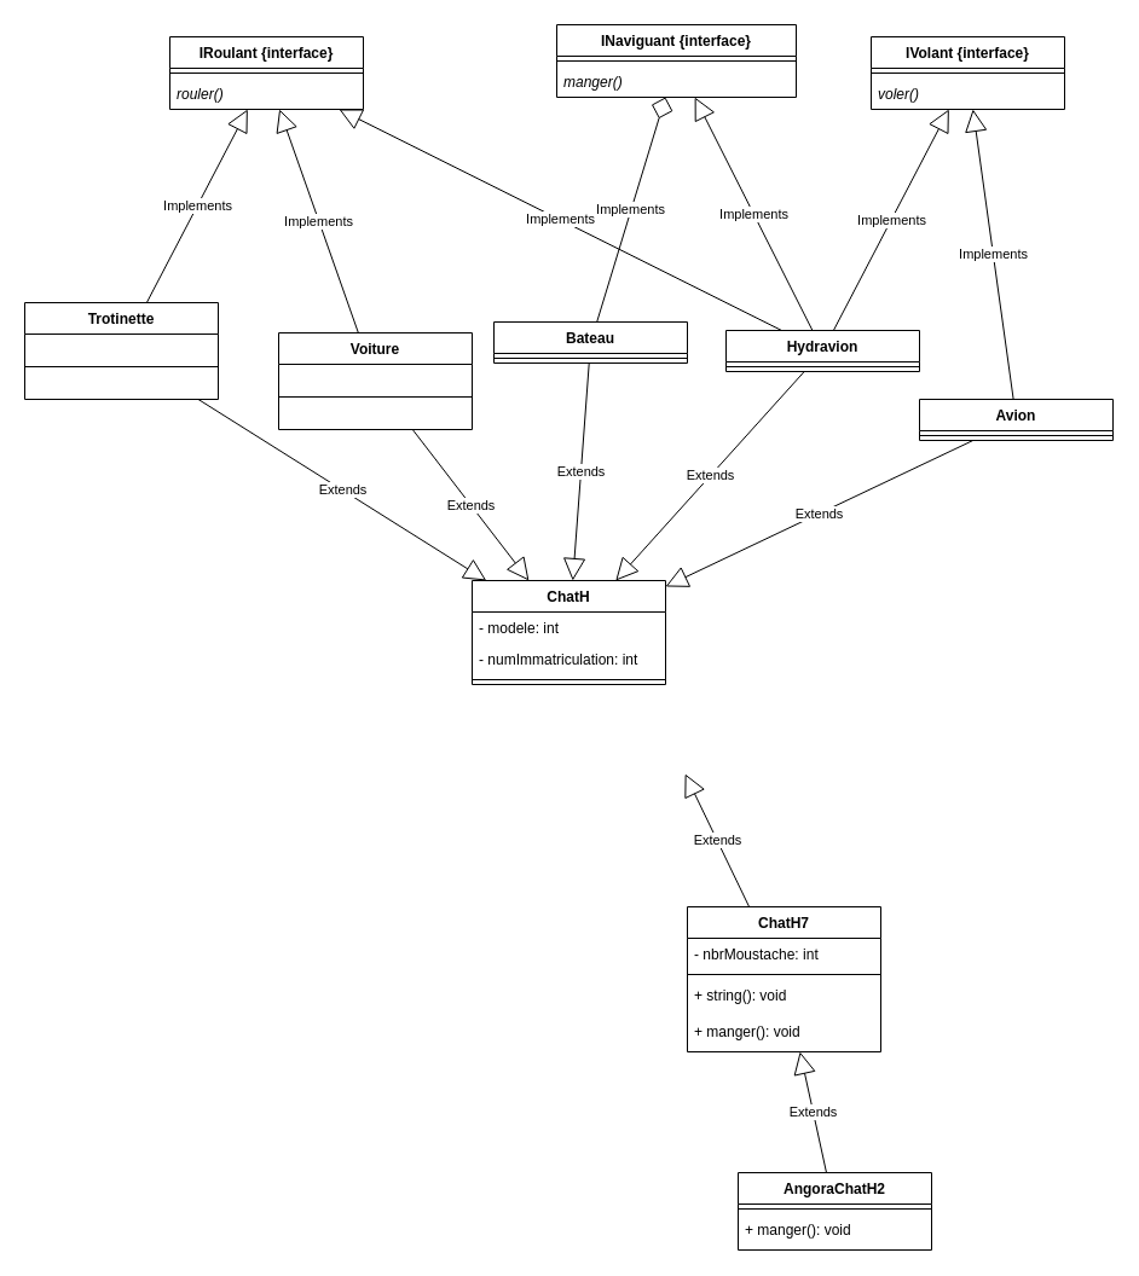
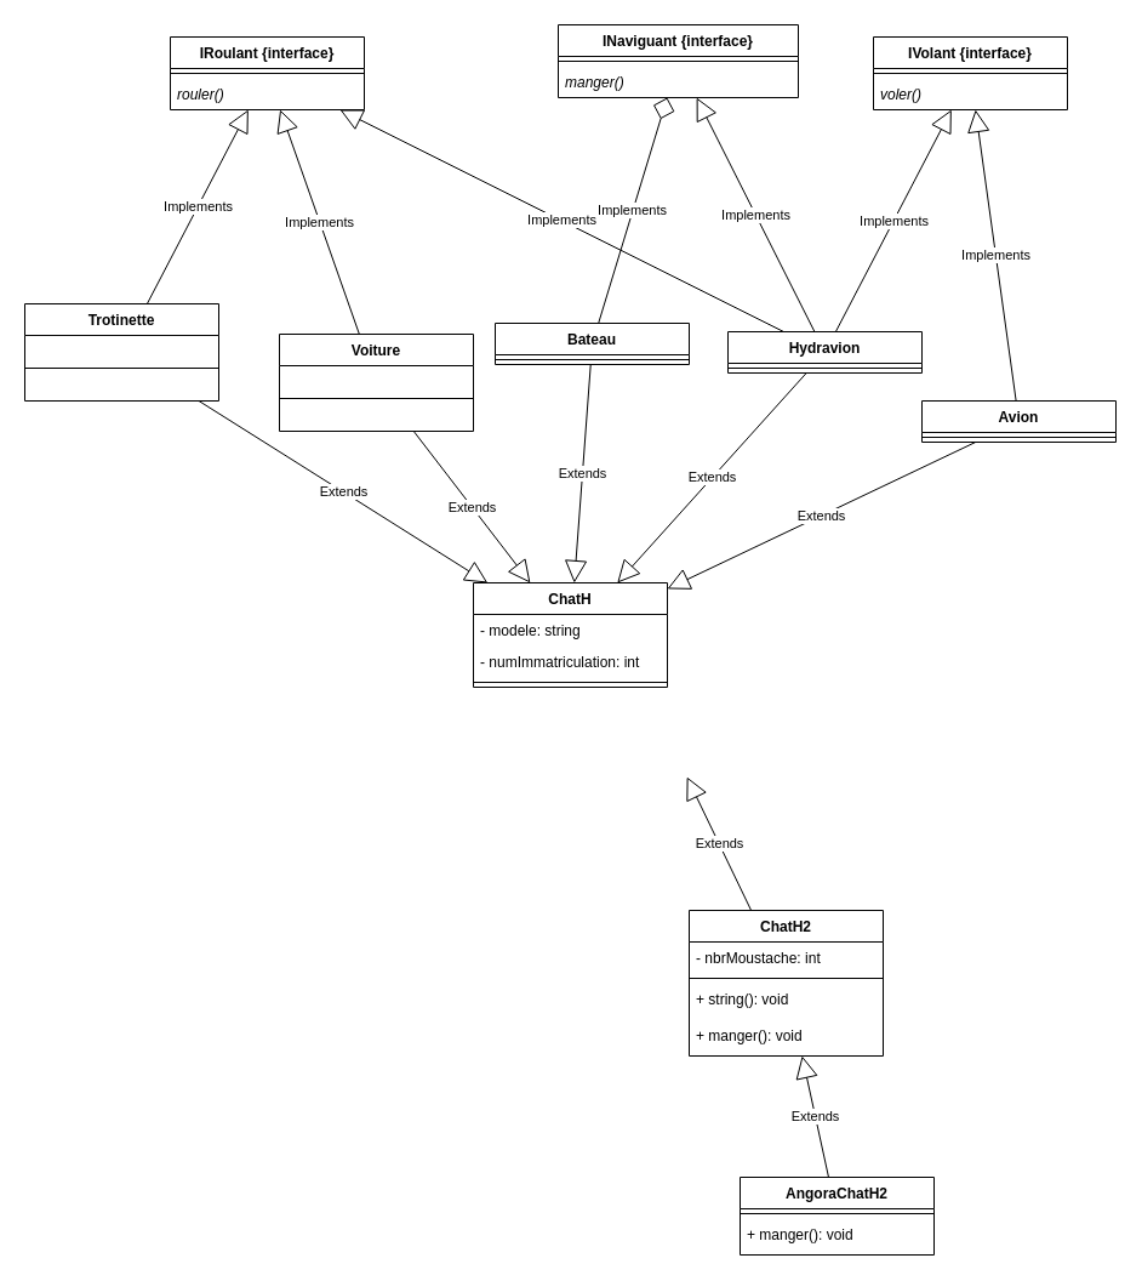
- <mxCell id="5" value="- modele: int " style="text;strokeColor=none;fillColor=none;align=left;verticalAlign=top;spacingLeft=4;spacingRight=4;overflow=hidden;rotatable=0;points=[[0,0.5],[1,0.5]];portConstraint=eastwest;" parent="4" vertex="1"><mxGeometry y="26" width="160" height="26" as="geometry" /></mxCell>
+ <mxCell id="5" value="- modele: string " style="text;strokeColor=none;fillColor=none;align=left;verticalAlign=top;spacingLeft=4;spacingRight=4;overflow=hidden;rotatable=0;points=[[0,0.5],[1,0.5]];portConstraint=eastwest;" parent="4" vertex="1"><mxGeometry y="26" width="160" height="26" as="geometry" /></mxCell>
- <mxCell id="13" value="ChatH7" style="swimlane;fontStyle=1;align=center;verticalAlign=top;childLayout=stackLayout;horizontal=1;startSize=26;horizontalStack=0;resizeParent=1;resizeParentMax=0;resizeLast=0;collapsible=1;marginBottom=0;" parent="1" vertex="1"><mxGeometry x="568" y="750" width="160" height="120" as="geometry" /></mxCell>
+ <mxCell id="13" value="ChatH2" style="swimlane;fontStyle=1;align=center;verticalAlign=top;childLayout=stackLayout;horizontal=1;startSize=26;horizontalStack=0;resizeParent=1;resizeParentMax=0;resizeLast=0;collapsible=1;marginBottom=0;" parent="1" vertex="1"><mxGeometry x="568" y="750" width="160" height="120" as="geometry" /></mxCell>
